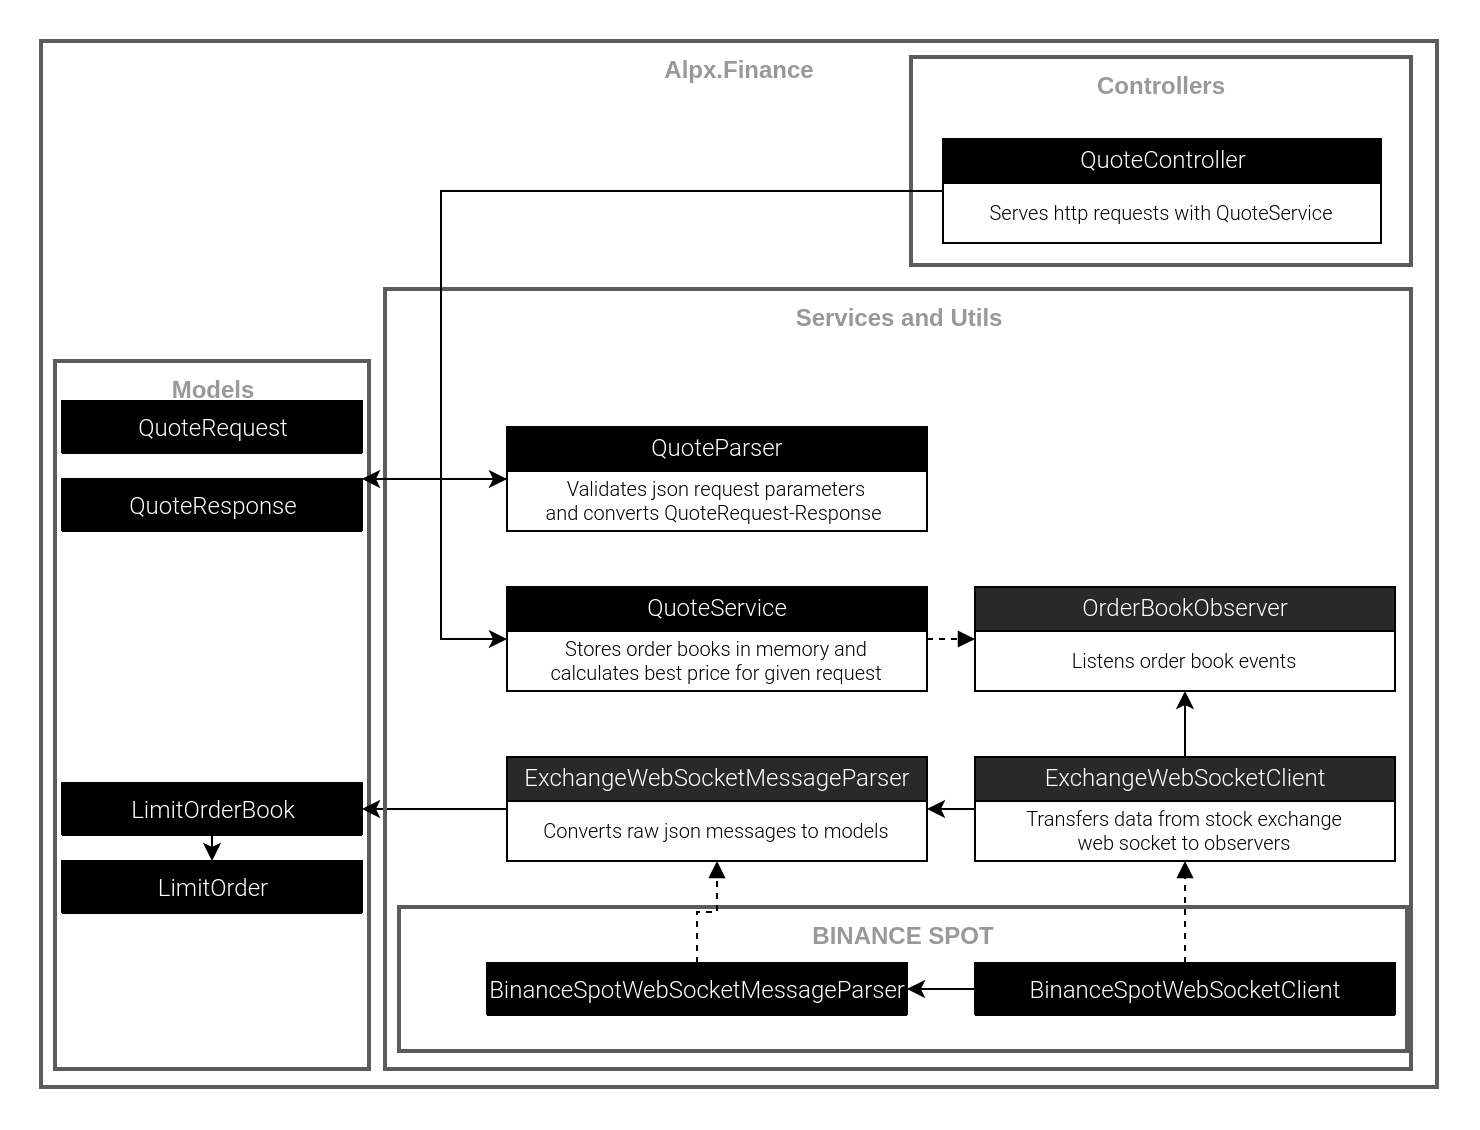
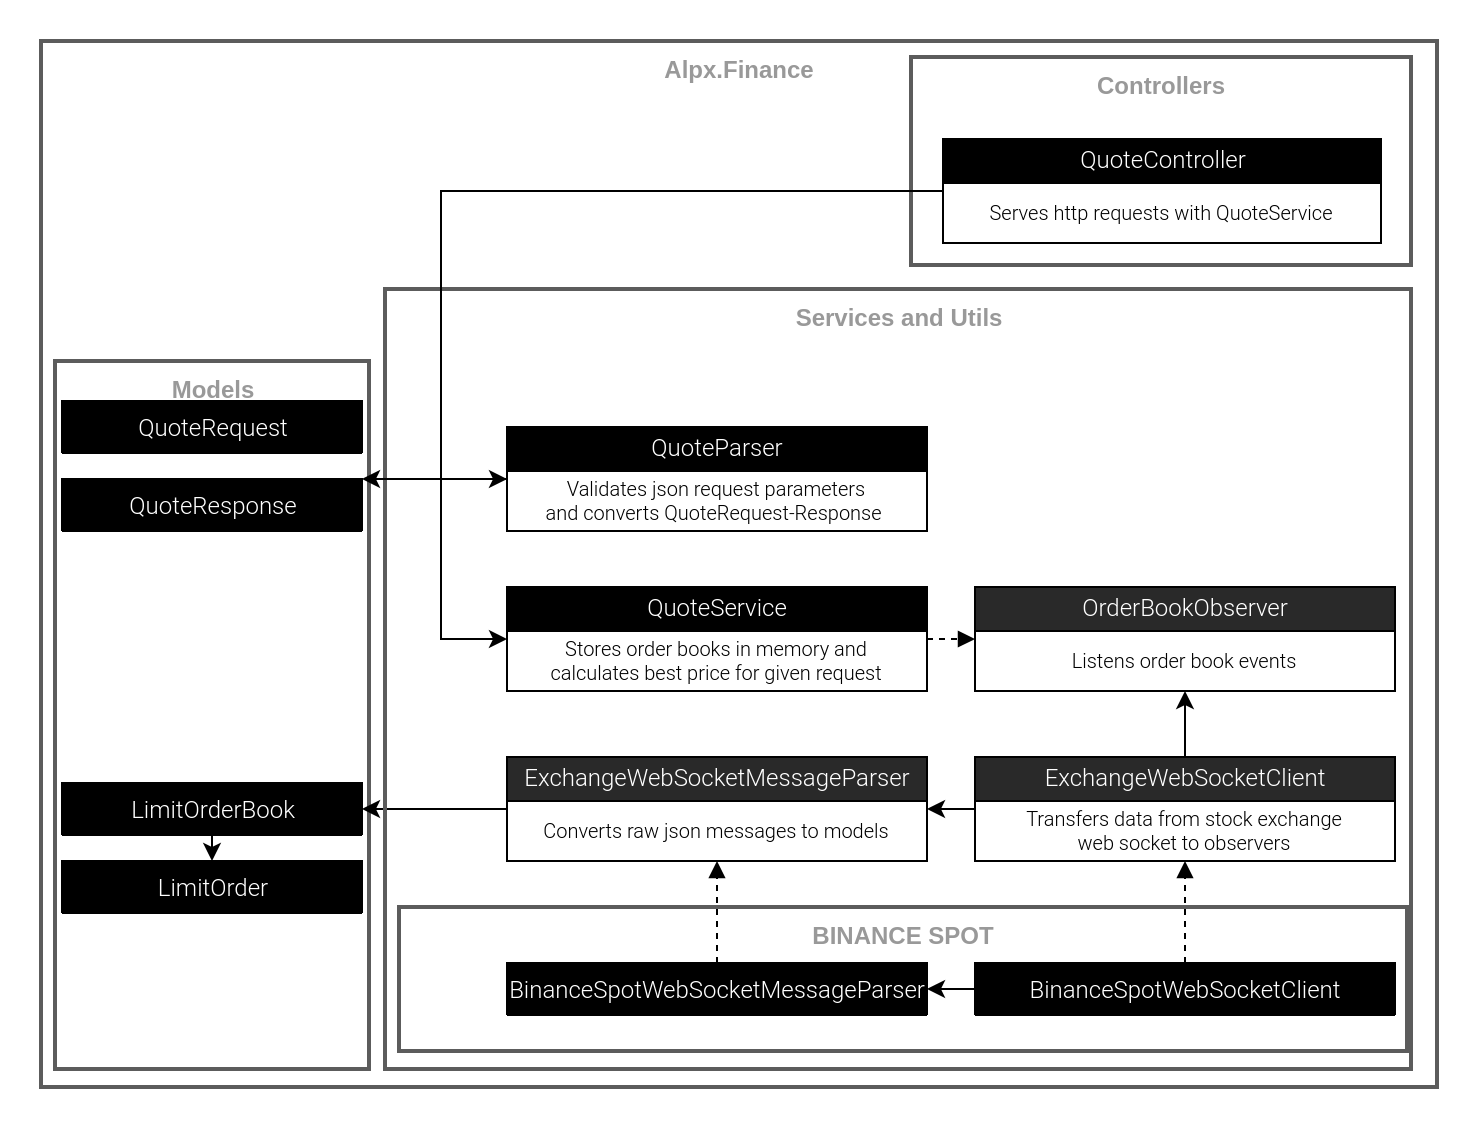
- <mxCell id="24" value="&lt;p style=&quot;line-height: 100%&quot;&gt;BinanceSpotWebSocketMessageParser&lt;/p&gt;" style="swimlane;fontStyle=0;align=center;verticalAlign=middle;childLayout=stackLayout;horizontal=1;startSize=27;horizontalStack=0;resizeParent=1;resizeLast=0;collapsible=0;marginBottom=0;rounded=0;shadow=0;strokeWidth=1;swimlaneFillColor=none;fillColor=#000000;swimlaneLine=1;comic=0;fontFamily=Roboto Light;fontSize=12;fontColor=#FFFFFF;labelBorderColor=none;arcSize=22;expand=0;allowArrows=1;gradientColor=none;html=1;" vertex="1" parent="20"><mxGeometry x="44" y="28" width="210" height="26" as="geometry"><mxRectangle x="172" y="264" width="100" height="20" as="alternateBounds" /></mxGeometry></mxCell>
+ <mxCell id="24" value="&lt;p style=&quot;line-height: 100%&quot;&gt;BinanceSpotWebSocketMessageParser&lt;/p&gt;" style="swimlane;fontStyle=0;align=center;verticalAlign=middle;childLayout=stackLayout;horizontal=1;startSize=27;horizontalStack=0;resizeParent=1;resizeLast=0;collapsible=0;marginBottom=0;rounded=0;shadow=0;strokeWidth=1;swimlaneFillColor=none;fillColor=#000000;swimlaneLine=1;comic=0;fontFamily=Roboto Light;fontSize=12;fontColor=#FFFFFF;labelBorderColor=none;arcSize=22;expand=0;allowArrows=1;gradientColor=none;html=1;" vertex="1" parent="20"><mxGeometry x="54" y="28" width="210" height="26" as="geometry"><mxRectangle x="172" y="264" width="100" height="20" as="alternateBounds" /></mxGeometry></mxCell>
